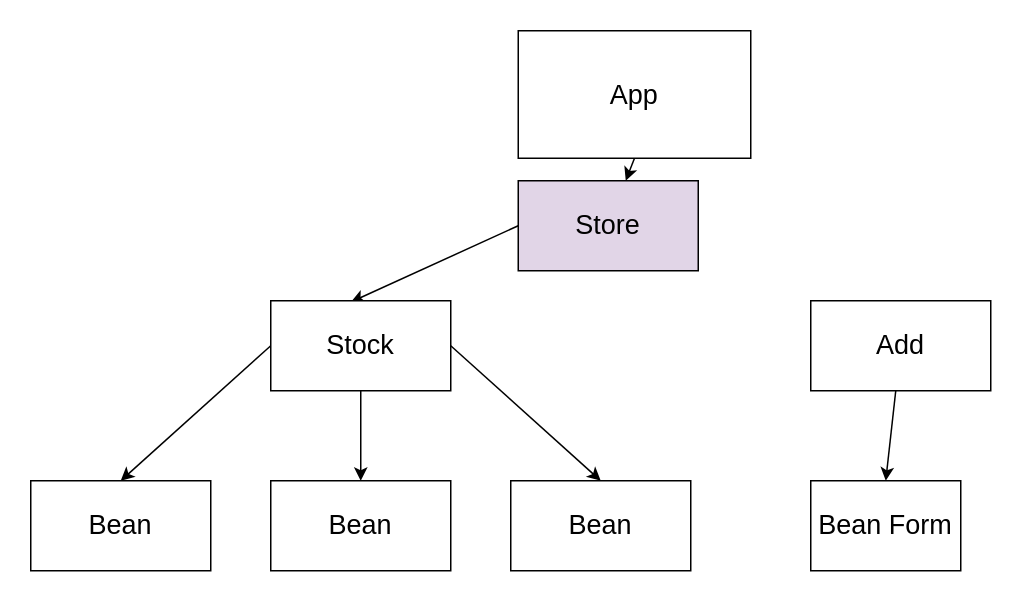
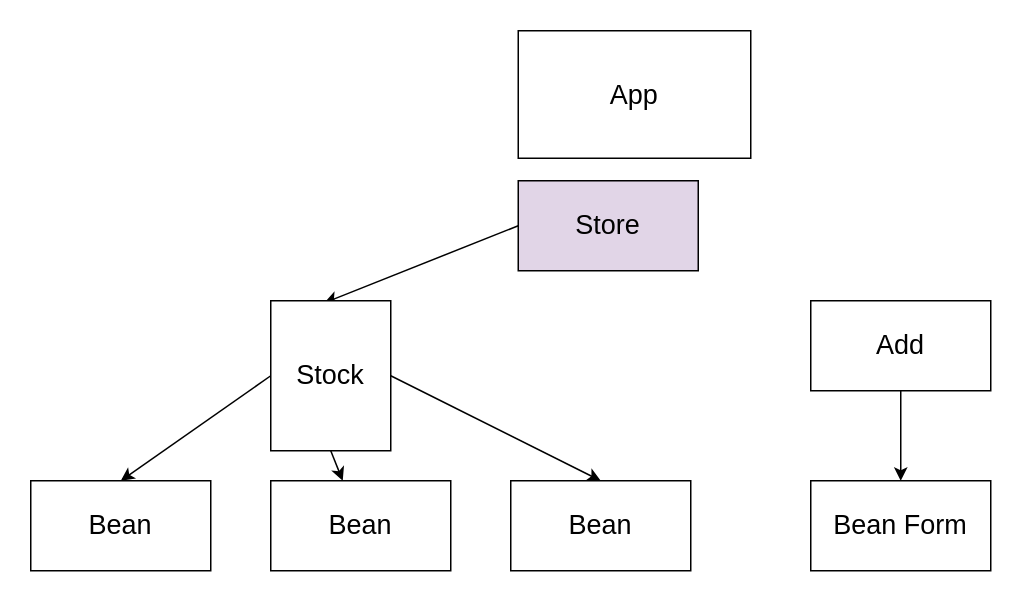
- <mxCell id="3" style="edgeStyle=none;html=1;exitX=0.5;exitY=1;exitDx=0;exitDy=0;" edge="1" parent="1" source="4" target="15"><mxGeometry relative="1" as="geometry" /></mxCell>
- <mxCell id="8" value="&lt;span style=&quot;text-align: left;&quot;&gt;&lt;font style=&quot;font-size: 18px;&quot;&gt;Stock&lt;/font&gt;&lt;/span&gt;" style="whiteSpace=wrap;html=1;" parent="1" vertex="1"><mxGeometry x="180" y="200" width="120" height="60" as="geometry" /></mxCell>
+ <mxCell id="8" value="&lt;span style=&quot;text-align: left;&quot;&gt;&lt;font style=&quot;font-size: 18px;&quot;&gt;Stock&lt;/font&gt;&lt;/span&gt;" style="whiteSpace=wrap;html=1;" parent="1" vertex="1"><mxGeometry x="180" y="200" width="80" height="100" as="geometry" /></mxCell>
- <mxCell id="14" value="&lt;span style=&quot;font-size: 18px; text-align: left;&quot;&gt;Bean Form&lt;/span&gt;" style="whiteSpace=wrap;html=1;" vertex="1" parent="1"><mxGeometry x="540" y="320" width="100" height="60" as="geometry" /></mxCell>
+ <mxCell id="14" value="&lt;span style=&quot;font-size: 18px; text-align: left;&quot;&gt;Bean Form&lt;/span&gt;" style="whiteSpace=wrap;html=1;" vertex="1" parent="1"><mxGeometry x="540" y="320" width="120" height="60" as="geometry" /></mxCell>
